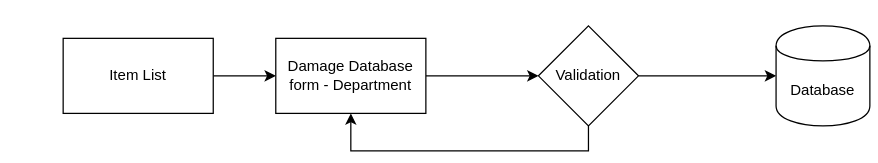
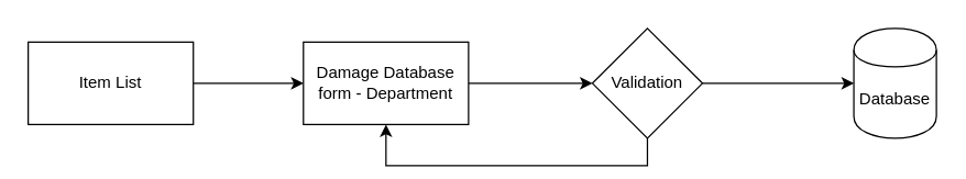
- <mxCell id="3" value="Item List" style="rounded=0;whiteSpace=wrap;html=1;" vertex="1" parent="1"><mxGeometry x="50" y="30" width="120" height="60" as="geometry" /></mxCell>
+ <mxCell id="3" value="Item List" style="rounded=0;whiteSpace=wrap;html=1;" vertex="1" parent="1"><mxGeometry x="20" y="30" width="120" height="60" as="geometry" /></mxCell>
- <mxCell id="9" value="Database" style="shape=cylinder;whiteSpace=wrap;html=1;boundedLbl=1;backgroundOutline=1;" vertex="1" parent="1"><mxGeometry x="620" y="20" width="75" height="80" as="geometry" /></mxCell>
+ <mxCell id="9" value="Database" style="shape=cylinder;whiteSpace=wrap;html=1;boundedLbl=1;backgroundOutline=1;" vertex="1" parent="1"><mxGeometry x="620" y="20" width="60" height="80" as="geometry" /></mxCell>
